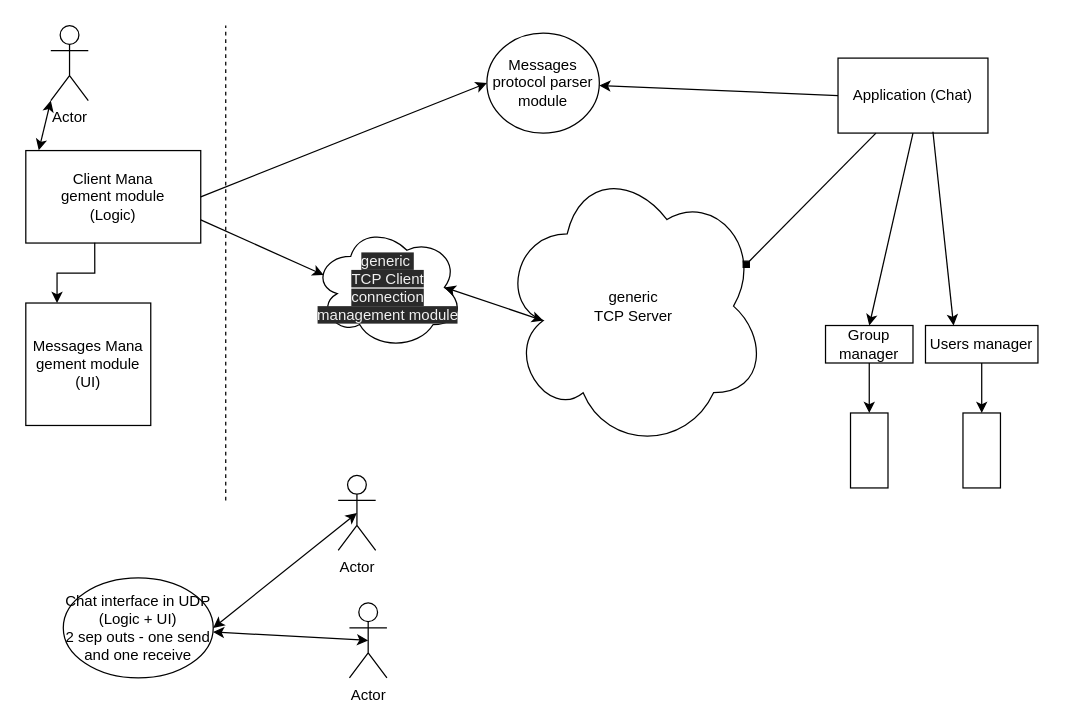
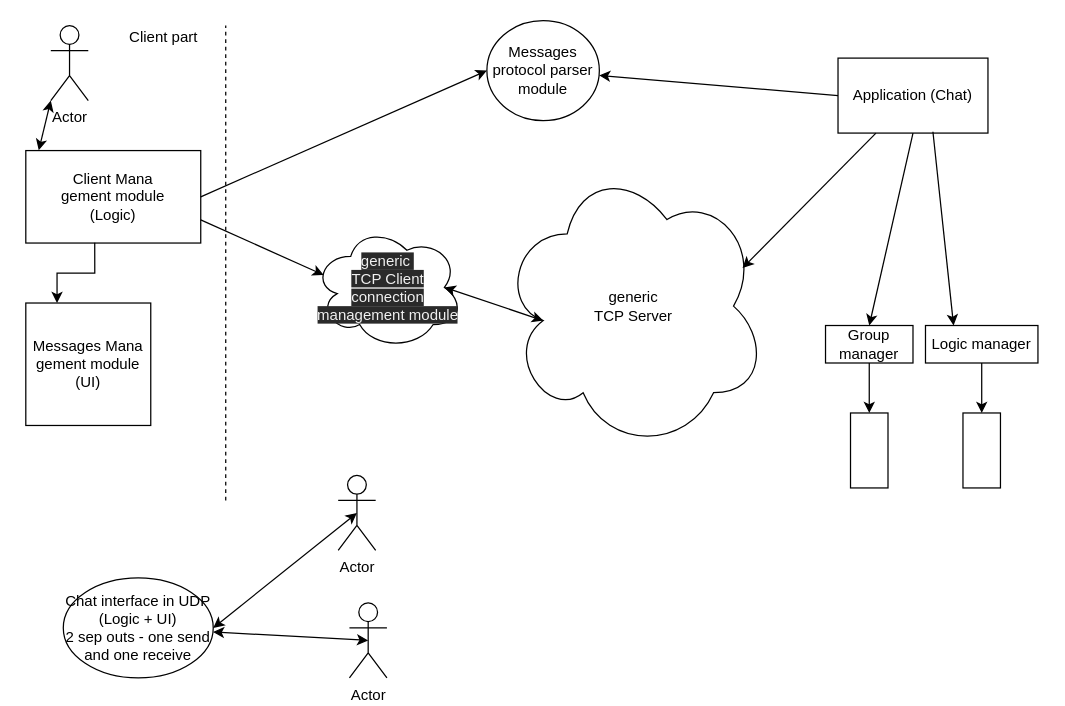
+ <mxCell id="26" value="Client part" style="text;html=1;align=center;verticalAlign=middle;resizable=0;points=[];autosize=1;" vertex="1" parent="1"><mxGeometry x="95" y="20" width="70" height="20" as="geometry" /></mxCell>
- <mxCell id="7" value="Messages protocol parser module" style="ellipse;whiteSpace=wrap;html=1;" parent="1" vertex="1"><mxGeometry x="389" y="26" width="90" height="80" as="geometry" /></mxCell>
+ <mxCell id="7" value="Messages protocol parser module" style="ellipse;whiteSpace=wrap;html=1;" parent="1" vertex="1"><mxGeometry x="389" y="16" width="90" height="80" as="geometry" /></mxCell>
- <mxCell id="5" value="" style="endArrow=diamond;html=1;entryX=0.909;entryY=0.368;entryDx=0;entryDy=0;entryPerimeter=0;" parent="1" target="3" edge="1" source="4"><mxGeometry width="50" height="50" relative="1" as="geometry"><mxPoint x="579" y="219" as="sourcePoint" /><mxPoint x="569" y="182" as="targetPoint" /></mxGeometry></mxCell>
+ <mxCell id="5" value="" style="endArrow=classic;html=1;entryX=0.909;entryY=0.368;entryDx=0;entryDy=0;entryPerimeter=0;" parent="1" target="3" edge="1" source="4"><mxGeometry width="50" height="50" relative="1" as="geometry"><mxPoint x="579" y="219" as="sourcePoint" /><mxPoint x="569" y="182" as="targetPoint" /></mxGeometry></mxCell>
- <mxCell id="18" value="Users manager" style="rounded=0;whiteSpace=wrap;html=1;" parent="1" vertex="1"><mxGeometry x="740" y="260" width="90" height="30" as="geometry" /></mxCell>
+ <mxCell id="18" value="Logic manager" style="rounded=0;whiteSpace=wrap;html=1;" parent="1" vertex="1"><mxGeometry x="740" y="260" width="90" height="30" as="geometry" /></mxCell>
